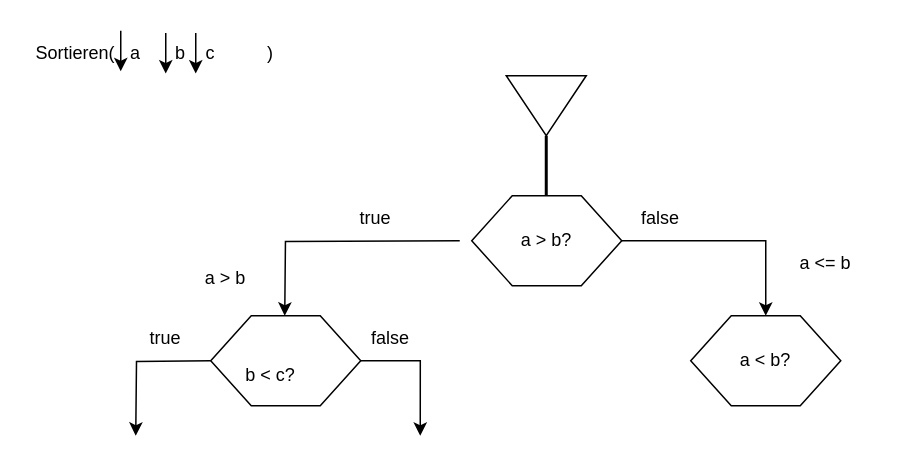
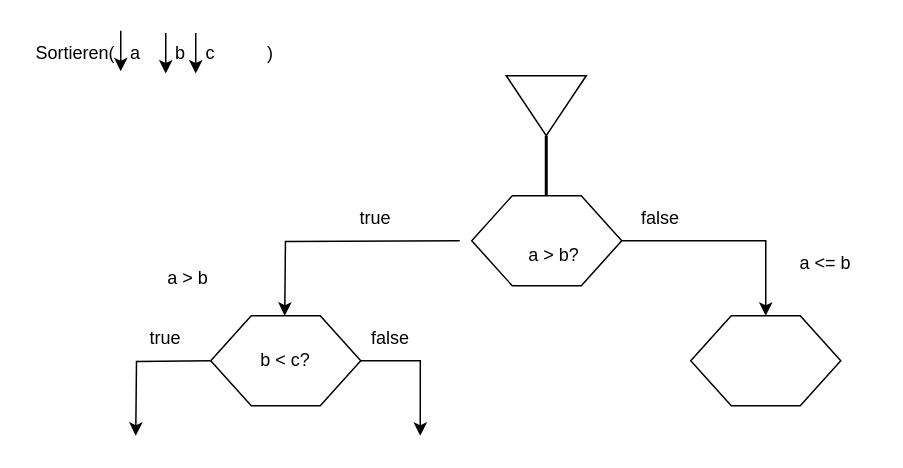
- <mxCell id="17" value="a &amp;gt; b?" style="text;html=1;strokeColor=none;fillColor=none;align=center;verticalAlign=middle;whiteSpace=wrap;rounded=0;" vertex="1" parent="15"><mxGeometry x="20" y="15" width="60" height="30" as="geometry" /></mxCell>
+ <mxCell id="17" value="a &amp;gt; b?" style="text;html=1;strokeColor=none;fillColor=none;align=center;verticalAlign=middle;whiteSpace=wrap;rounded=0;" vertex="1" parent="15"><mxGeometry x="25" y="25" width="60" height="30" as="geometry" /></mxCell>
- <mxCell id="37" value="a &amp;gt; b" style="text;html=1;strokeColor=none;fillColor=none;align=center;verticalAlign=middle;whiteSpace=wrap;rounded=0;" vertex="1" parent="1"><mxGeometry x="120" y="170" width="60" height="30" as="geometry" /></mxCell>
+ <mxCell id="37" value="a &amp;gt; b" style="text;html=1;strokeColor=none;fillColor=none;align=center;verticalAlign=middle;whiteSpace=wrap;rounded=0;" vertex="1" parent="1"><mxGeometry x="95" y="170" width="60" height="30" as="geometry" /></mxCell>
- <mxCell id="35" value="a &amp;lt; b?" style="text;html=1;strokeColor=none;fillColor=none;align=center;verticalAlign=middle;whiteSpace=wrap;rounded=0;" vertex="1" parent="33"><mxGeometry x="20" y="15" width="60" height="30" as="geometry" /></mxCell>
- <mxCell id="20" value="b &amp;lt; c?" style="text;html=1;strokeColor=none;fillColor=none;align=center;verticalAlign=middle;whiteSpace=wrap;rounded=0;" vertex="1" parent="18"><mxGeometry x="10" y="25" width="60" height="30" as="geometry" /></mxCell>
+ <mxCell id="20" value="b &amp;lt; c?" style="text;html=1;strokeColor=none;fillColor=none;align=center;verticalAlign=middle;whiteSpace=wrap;rounded=0;" vertex="1" parent="18"><mxGeometry x="20" y="15" width="60" height="30" as="geometry" /></mxCell>
